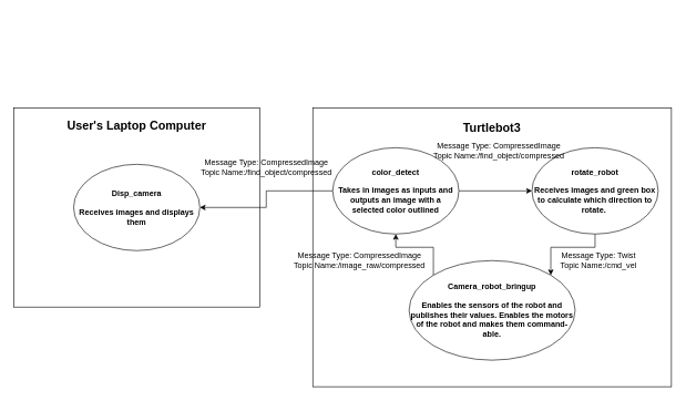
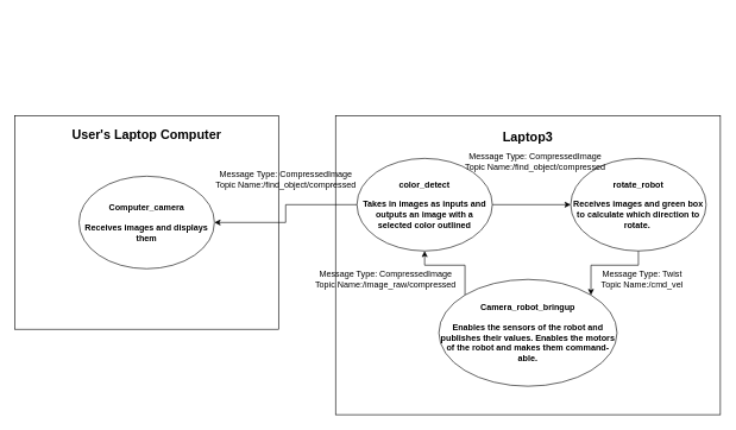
- <mxCell id="3" value="&lt;b&gt;Disp_camera&lt;/b&gt;&lt;div&gt;&lt;b&gt;&lt;br&gt;&lt;/b&gt;&lt;/div&gt;&lt;div&gt;&lt;b&gt;Receives images and displays them&lt;/b&gt;&lt;/div&gt;" style="ellipse;whiteSpace=wrap;html=1;" vertex="1" parent="1"><mxGeometry x="110" y="247" width="190" height="130" as="geometry" /></mxCell>
+ <mxCell id="3" value="&lt;b&gt;Computer_camera&lt;/b&gt;&lt;div&gt;&lt;b&gt;&lt;br&gt;&lt;/b&gt;&lt;/div&gt;&lt;div&gt;&lt;b&gt;Receives images and displays them&lt;/b&gt;&lt;/div&gt;" style="ellipse;whiteSpace=wrap;html=1;" vertex="1" parent="1"><mxGeometry x="110" y="247" width="190" height="130" as="geometry" /></mxCell>
- <mxCell id="4" value="&lt;div&gt;&lt;b&gt;&lt;font style=&quot;font-size: 18px;&quot;&gt;Turtlebot3&lt;/font&gt;&lt;/b&gt;&lt;/div&gt;&lt;div&gt;&lt;br&gt;&lt;/div&gt;&lt;div&gt;&lt;br&gt;&lt;/div&gt;&lt;div&gt;&lt;br&gt;&lt;/div&gt;&lt;div&gt;&lt;br&gt;&lt;/div&gt;&lt;div&gt;&lt;br&gt;&lt;/div&gt;&lt;div&gt;&lt;br&gt;&lt;/div&gt;&lt;div&gt;&lt;br&gt;&lt;/div&gt;&lt;div&gt;&lt;br&gt;&lt;/div&gt;&lt;div&gt;&lt;br&gt;&lt;/div&gt;&lt;div&gt;&lt;br&gt;&lt;/div&gt;&lt;div&gt;&lt;br&gt;&lt;/div&gt;&lt;div&gt;&lt;br&gt;&lt;/div&gt;&lt;div&gt;&lt;br&gt;&lt;/div&gt;&lt;div&gt;&lt;br&gt;&lt;/div&gt;&lt;div&gt;&lt;br&gt;&lt;/div&gt;&lt;div&gt;&lt;br&gt;&lt;/div&gt;&lt;div&gt;&lt;br&gt;&lt;/div&gt;&lt;div&gt;&lt;br&gt;&lt;/div&gt;&lt;div&gt;&lt;br&gt;&lt;/div&gt;&lt;div&gt;&lt;br&gt;&lt;/div&gt;&lt;div&gt;&lt;br&gt;&lt;/div&gt;&lt;div&gt;&lt;br&gt;&lt;/div&gt;&lt;div&gt;&lt;br&gt;&lt;/div&gt;&lt;div&gt;&lt;br&gt;&lt;/div&gt;&lt;div&gt;&lt;br&gt;&lt;/div&gt;" style="rounded=0;whiteSpace=wrap;html=1;align=center;" vertex="1" parent="1"><mxGeometry x="470" y="162" width="540" height="420" as="geometry" /></mxCell>
+ <mxCell id="4" value="&lt;div&gt;&lt;b&gt;&lt;font style=&quot;font-size: 18px;&quot;&gt;Laptop3&lt;/font&gt;&lt;/b&gt;&lt;/div&gt;&lt;div&gt;&lt;br&gt;&lt;/div&gt;&lt;div&gt;&lt;br&gt;&lt;/div&gt;&lt;div&gt;&lt;br&gt;&lt;/div&gt;&lt;div&gt;&lt;br&gt;&lt;/div&gt;&lt;div&gt;&lt;br&gt;&lt;/div&gt;&lt;div&gt;&lt;br&gt;&lt;/div&gt;&lt;div&gt;&lt;br&gt;&lt;/div&gt;&lt;div&gt;&lt;br&gt;&lt;/div&gt;&lt;div&gt;&lt;br&gt;&lt;/div&gt;&lt;div&gt;&lt;br&gt;&lt;/div&gt;&lt;div&gt;&lt;br&gt;&lt;/div&gt;&lt;div&gt;&lt;br&gt;&lt;/div&gt;&lt;div&gt;&lt;br&gt;&lt;/div&gt;&lt;div&gt;&lt;br&gt;&lt;/div&gt;&lt;div&gt;&lt;br&gt;&lt;/div&gt;&lt;div&gt;&lt;br&gt;&lt;/div&gt;&lt;div&gt;&lt;br&gt;&lt;/div&gt;&lt;div&gt;&lt;br&gt;&lt;/div&gt;&lt;div&gt;&lt;br&gt;&lt;/div&gt;&lt;div&gt;&lt;br&gt;&lt;/div&gt;&lt;div&gt;&lt;br&gt;&lt;/div&gt;&lt;div&gt;&lt;br&gt;&lt;/div&gt;&lt;div&gt;&lt;br&gt;&lt;/div&gt;&lt;div&gt;&lt;br&gt;&lt;/div&gt;&lt;div&gt;&lt;br&gt;&lt;/div&gt;" style="rounded=0;whiteSpace=wrap;html=1;align=center;" vertex="1" parent="1"><mxGeometry x="470" y="162" width="540" height="420" as="geometry" /></mxCell>
